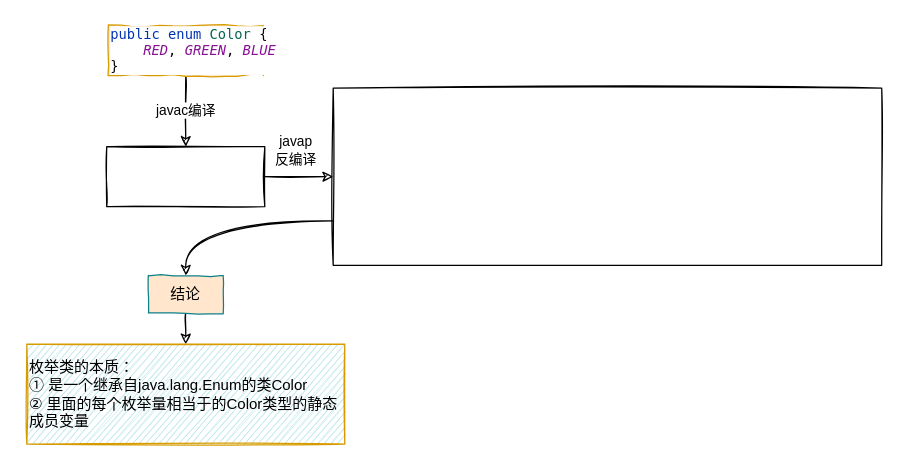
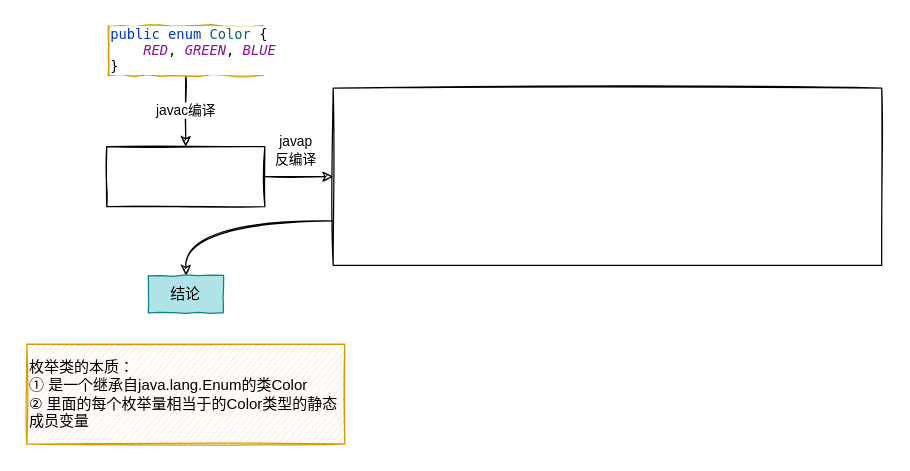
- <mxCell id="3" value="&lt;pre style=&quot;background-color: rgb(255 , 255 , 255) ; color: rgb(8 , 8 , 8) ; font-family: &amp;#34;consolas&amp;#34; , monospace ; font-size: 11px&quot;&gt;&lt;span style=&quot;color: #0033b3&quot;&gt;public enum &lt;/span&gt;&lt;span style=&quot;color: #066555&quot;&gt;Color &lt;/span&gt;{&lt;br&gt;    &lt;span style=&quot;color: #871094 ; font-style: italic&quot;&gt;RED&lt;/span&gt;, &lt;span style=&quot;color: #871094 ; font-style: italic&quot;&gt;GREEN&lt;/span&gt;, &lt;span style=&quot;color: #871094 ; font-style: italic&quot;&gt;BLUE&lt;br&gt;&lt;/span&gt;}&lt;/pre&gt;" style="rounded=0;whiteSpace=wrap;html=1;fillColor=#ffe6cc;strokeColor=#d79b00;comic=1;align=left;" vertex="1" parent="1"><mxGeometry x="86" y="20" width="124" height="40" as="geometry" /></mxCell>
+ <mxCell id="3" value="&lt;pre style=&quot;background-color: rgb(255 , 255 , 255) ; color: rgb(8 , 8 , 8) ; font-family: &amp;#34;consolas&amp;#34; , monospace ; font-size: 11px&quot;&gt;&lt;span style=&quot;color: #0033b3&quot;&gt;public enum &lt;/span&gt;&lt;span style=&quot;color: #066555&quot;&gt;Color &lt;/span&gt;{&lt;br&gt;    &lt;span style=&quot;color: #871094 ; font-style: italic&quot;&gt;RED&lt;/span&gt;, &lt;span style=&quot;color: #871094 ; font-style: italic&quot;&gt;GREEN&lt;/span&gt;, &lt;span style=&quot;color: #871094 ; font-style: italic&quot;&gt;BLUE&lt;br&gt;&lt;/span&gt;}&lt;/pre&gt;" style="rounded=0;whiteSpace=wrap;html=1;fillColor=#b0e3e6;strokeColor=#d79b00;comic=1;align=left;" vertex="1" parent="1"><mxGeometry x="86" y="20" width="124" height="40" as="geometry" /></mxCell>
- <mxCell id="9" value="结论" style="rounded=0;whiteSpace=wrap;html=1;fillColor=#ffe6cc;strokeColor=#0e8088;comic=1;" vertex="1" parent="1"><mxGeometry x="118" y="220" width="60" height="30" as="geometry" /></mxCell>
+ <mxCell id="9" value="结论" style="rounded=0;whiteSpace=wrap;html=1;fillColor=#b0e3e6;strokeColor=#0e8088;comic=1;" vertex="1" parent="1"><mxGeometry x="118" y="220" width="60" height="30" as="geometry" /></mxCell>
- <mxCell id="8" style="sketch=1;html=1;exitX=0.5;exitY=1;exitDx=0;exitDy=0;entryX=0.5;entryY=0;entryDx=0;entryDy=0;fontSize=11;" edge="1" parent="1" source="9" target="10"><mxGeometry relative="1" as="geometry" /></mxCell>
- <mxCell id="10" value="枚举类的本质：&lt;br&gt;① 是一个继承自java.lang.Enum的类Color&lt;br&gt;② 里面的每个枚举量相当于的Color类型的静态成员变量" style="rounded=0;whiteSpace=wrap;html=1;fillColor=#b0e3e6;strokeColor=#d79b00;comic=1;align=left;sketch=1;" vertex="1" parent="1"><mxGeometry x="20.76" y="275" width="254.5" height="80" as="geometry" /></mxCell>
+ <mxCell id="10" value="枚举类的本质：&lt;br&gt;① 是一个继承自java.lang.Enum的类Color&lt;br&gt;② 里面的每个枚举量相当于的Color类型的静态成员变量" style="rounded=0;whiteSpace=wrap;html=1;fillColor=#ffe6cc;strokeColor=#d79b00;comic=1;align=left;sketch=1;" vertex="1" parent="1"><mxGeometry x="20.76" y="275" width="254.5" height="80" as="geometry" /></mxCell>
